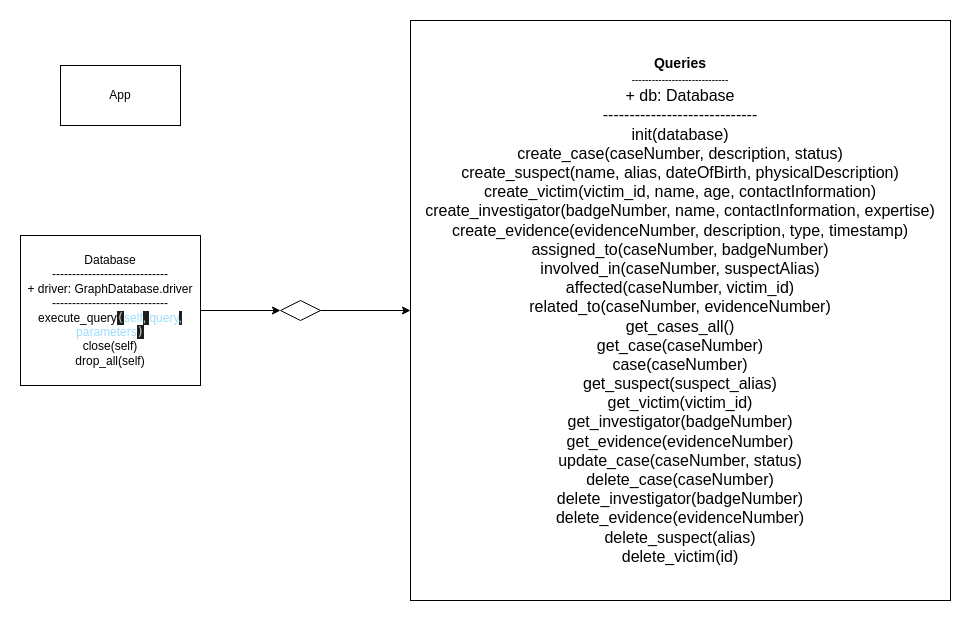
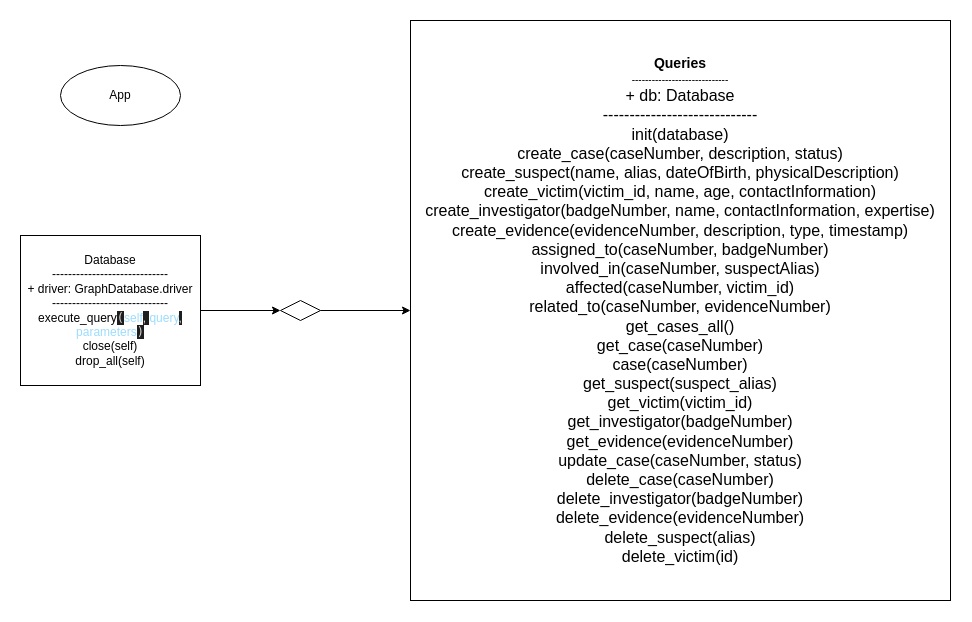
- <mxCell id="5" value="App" style="rounded=0;whiteSpace=wrap;html=1;" vertex="1" parent="1"><mxGeometry x="60" y="65" width="120" height="60" as="geometry" /></mxCell>
+ <mxCell id="5" value="App" style="ellipse;whiteSpace=wrap;html=1;" vertex="1" parent="1"><mxGeometry x="60" y="65" width="120" height="60" as="geometry" /></mxCell>
